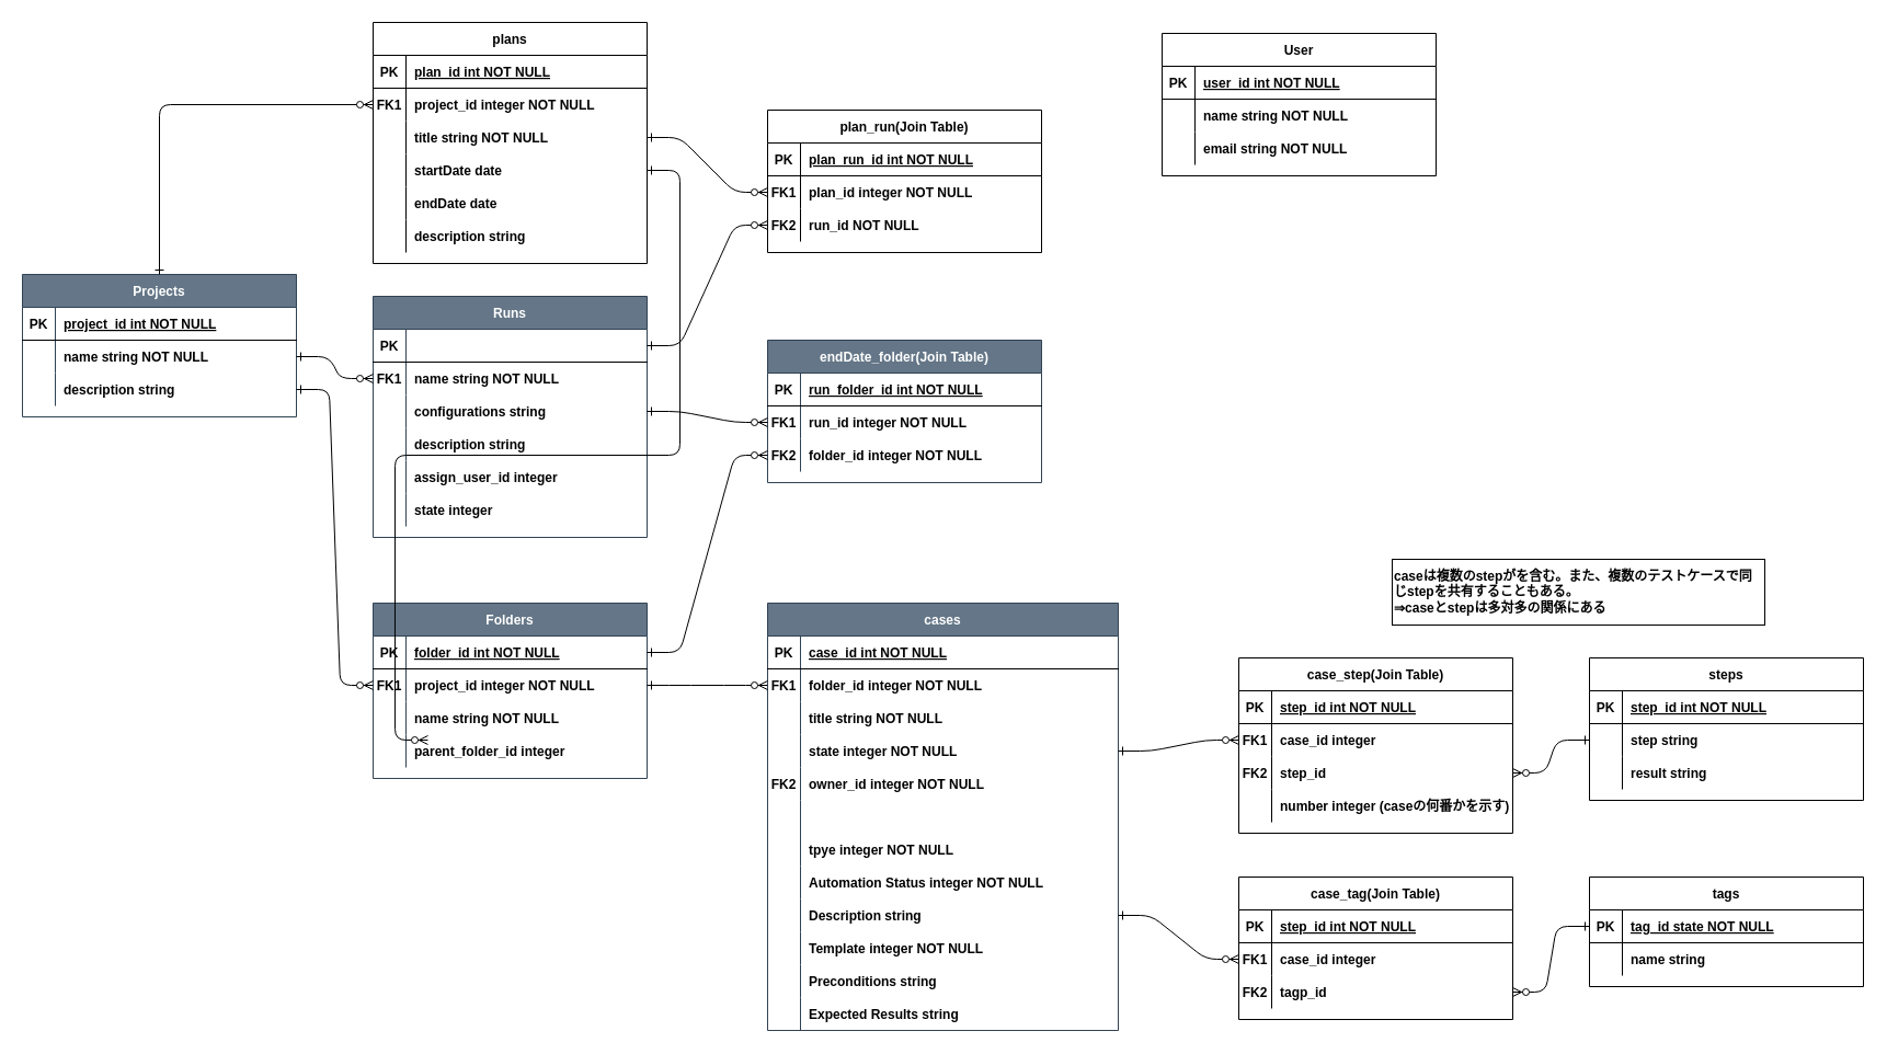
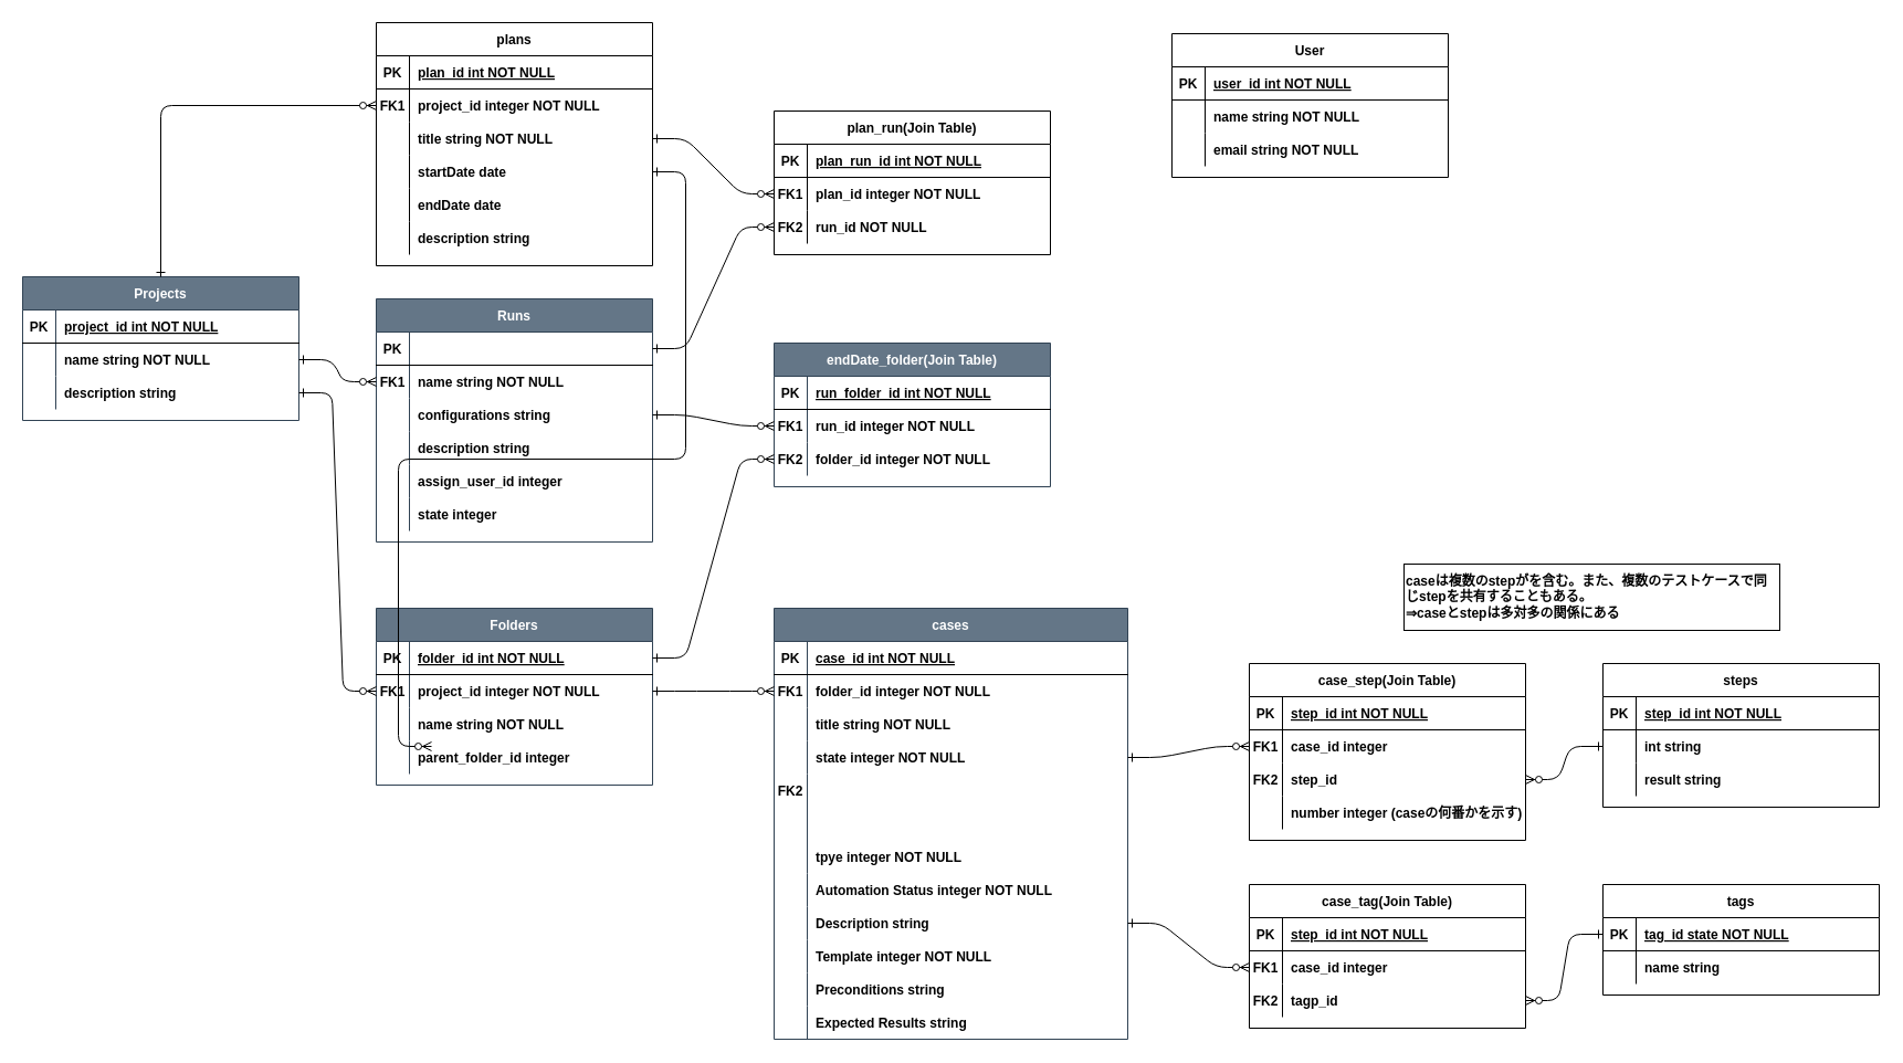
- <mxCell id="79" value="step string" style="shape=partialRectangle;overflow=hidden;connectable=0;fillColor=none;top=0;left=0;bottom=0;right=0;align=left;spacingLeft=6;fontStyle=1" parent="77" vertex="1"><mxGeometry x="30" width="220" height="30" as="geometry"><mxRectangle width="220" height="30" as="alternateBounds" /></mxGeometry></mxCell>
+ <mxCell id="79" value="int string" style="shape=partialRectangle;overflow=hidden;connectable=0;fillColor=none;top=0;left=0;bottom=0;right=0;align=left;spacingLeft=6;fontStyle=1" parent="77" vertex="1"><mxGeometry x="30" width="220" height="30" as="geometry"><mxRectangle width="220" height="30" as="alternateBounds" /></mxGeometry></mxCell>
- <mxCell id="40" value="owner_id integer NOT NULL" style="shape=partialRectangle;overflow=hidden;connectable=0;fillColor=none;top=0;left=0;bottom=0;right=0;align=left;spacingLeft=6;fontStyle=1" parent="38" vertex="1"><mxGeometry x="30" width="290" height="30" as="geometry"><mxRectangle width="290" height="30" as="alternateBounds" /></mxGeometry></mxCell>
